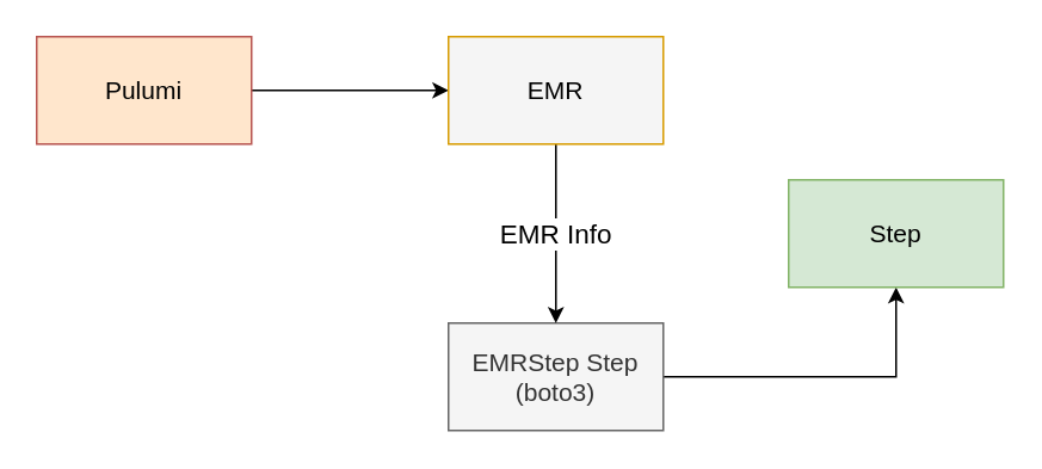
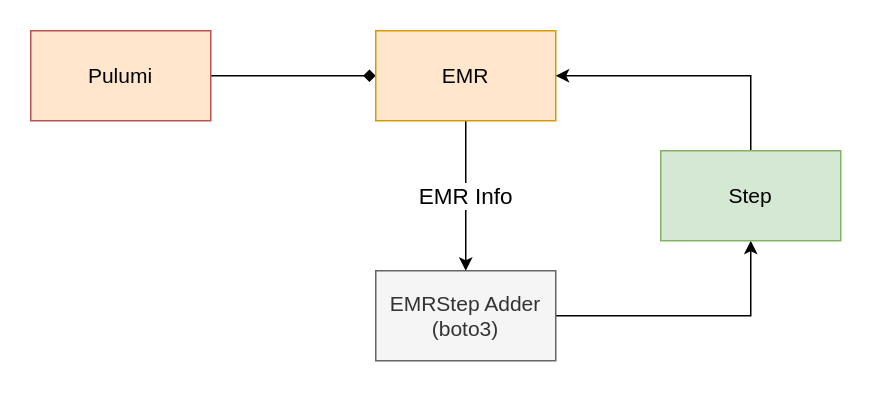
- <mxCell id="2" style="edgeStyle=orthogonalEdgeStyle;rounded=0;orthogonalLoop=1;jettySize=auto;html=1;exitX=1;exitY=0.5;exitDx=0;exitDy=0;entryX=0;entryY=0.5;entryDx=0;entryDy=0;" edge="1" parent="1" source="3" target="7"><mxGeometry relative="1" as="geometry" /></mxCell>
+ <mxCell id="2" style="edgeStyle=orthogonalEdgeStyle;rounded=0;orthogonalLoop=1;jettySize=auto;html=1;exitX=1;exitY=0.5;exitDx=0;exitDy=0;entryX=0;entryY=0.5;entryDx=0;entryDy=0;endArrow=diamond;" edge="1" parent="1" source="3" target="7"><mxGeometry relative="1" as="geometry" /></mxCell>
- <mxCell id="7" value="&lt;font style=&quot;font-size: 14px&quot;&gt;EMR&lt;/font&gt;" style="rounded=0;whiteSpace=wrap;html=1;fillColor=#f5f5f5;strokeColor=#d79b00;" vertex="1" parent="1"><mxGeometry x="250" y="20" width="120" height="60" as="geometry" /></mxCell>
+ <mxCell id="7" value="&lt;font style=&quot;font-size: 14px&quot;&gt;EMR&lt;/font&gt;" style="rounded=0;whiteSpace=wrap;html=1;fillColor=#ffe6cc;strokeColor=#d79b00;" vertex="1" parent="1"><mxGeometry x="250" y="20" width="120" height="60" as="geometry" /></mxCell>
+ <mxCell id="8" style="edgeStyle=orthogonalEdgeStyle;rounded=0;orthogonalLoop=1;jettySize=auto;html=1;exitX=0.5;exitY=0;exitDx=0;exitDy=0;entryX=1;entryY=0.5;entryDx=0;entryDy=0;" edge="1" parent="1" source="9" target="7"><mxGeometry relative="1" as="geometry" /></mxCell>
- <mxCell id="5" value="&lt;div style=&quot;font-size: 14px&quot;&gt;&lt;font style=&quot;font-size: 14px&quot;&gt;EMRStep Step&lt;/font&gt;&lt;/div&gt;&lt;div style=&quot;font-size: 14px&quot;&gt;&lt;font style=&quot;font-size: 14px&quot;&gt;(boto3)&lt;br&gt;&lt;/font&gt;&lt;/div&gt;" style="rounded=0;whiteSpace=wrap;html=1;fillColor=#f5f5f5;strokeColor=#666666;fontColor=#333333;" vertex="1" parent="1"><mxGeometry x="250" y="180" width="120" height="60" as="geometry" /></mxCell>
+ <mxCell id="5" value="&lt;div style=&quot;font-size: 14px&quot;&gt;&lt;font style=&quot;font-size: 14px&quot;&gt;EMRStep Adder&lt;/font&gt;&lt;/div&gt;&lt;div style=&quot;font-size: 14px&quot;&gt;&lt;font style=&quot;font-size: 14px&quot;&gt;(boto3)&lt;br&gt;&lt;/font&gt;&lt;/div&gt;" style="rounded=0;whiteSpace=wrap;html=1;fillColor=#f5f5f5;strokeColor=#666666;fontColor=#333333;" vertex="1" parent="1"><mxGeometry x="250" y="180" width="120" height="60" as="geometry" /></mxCell>
